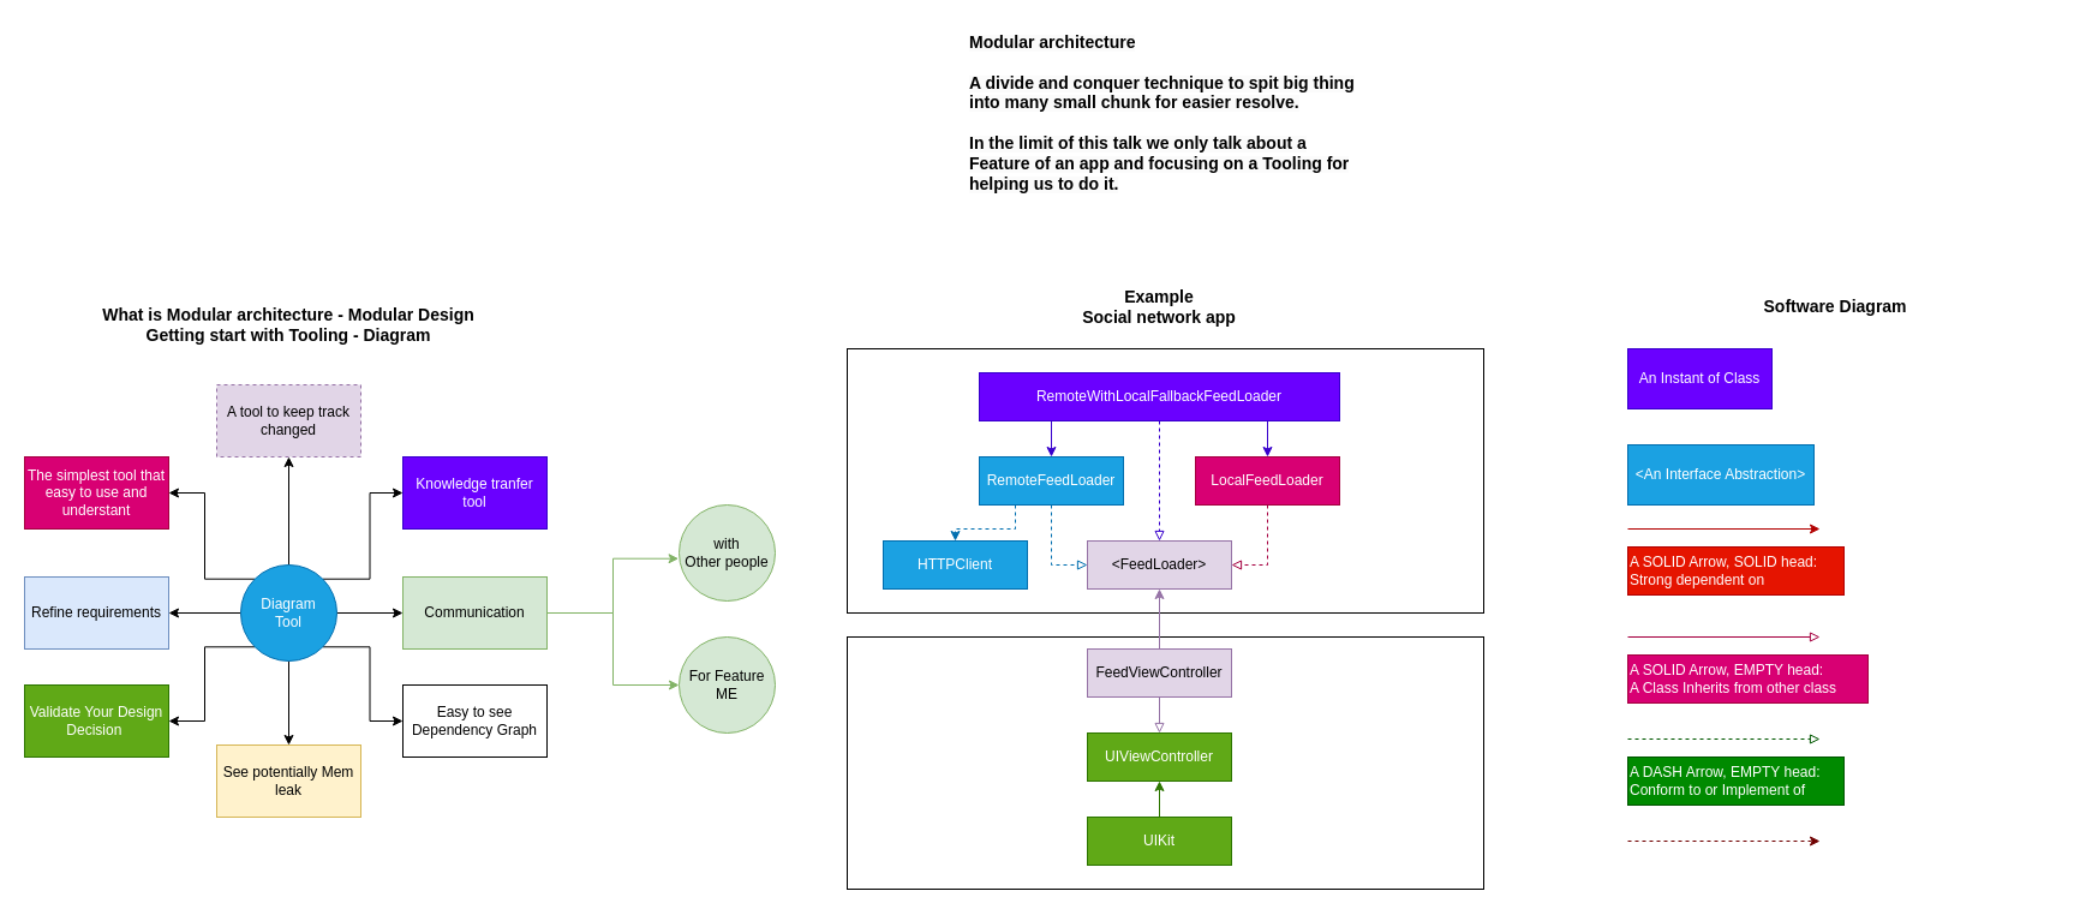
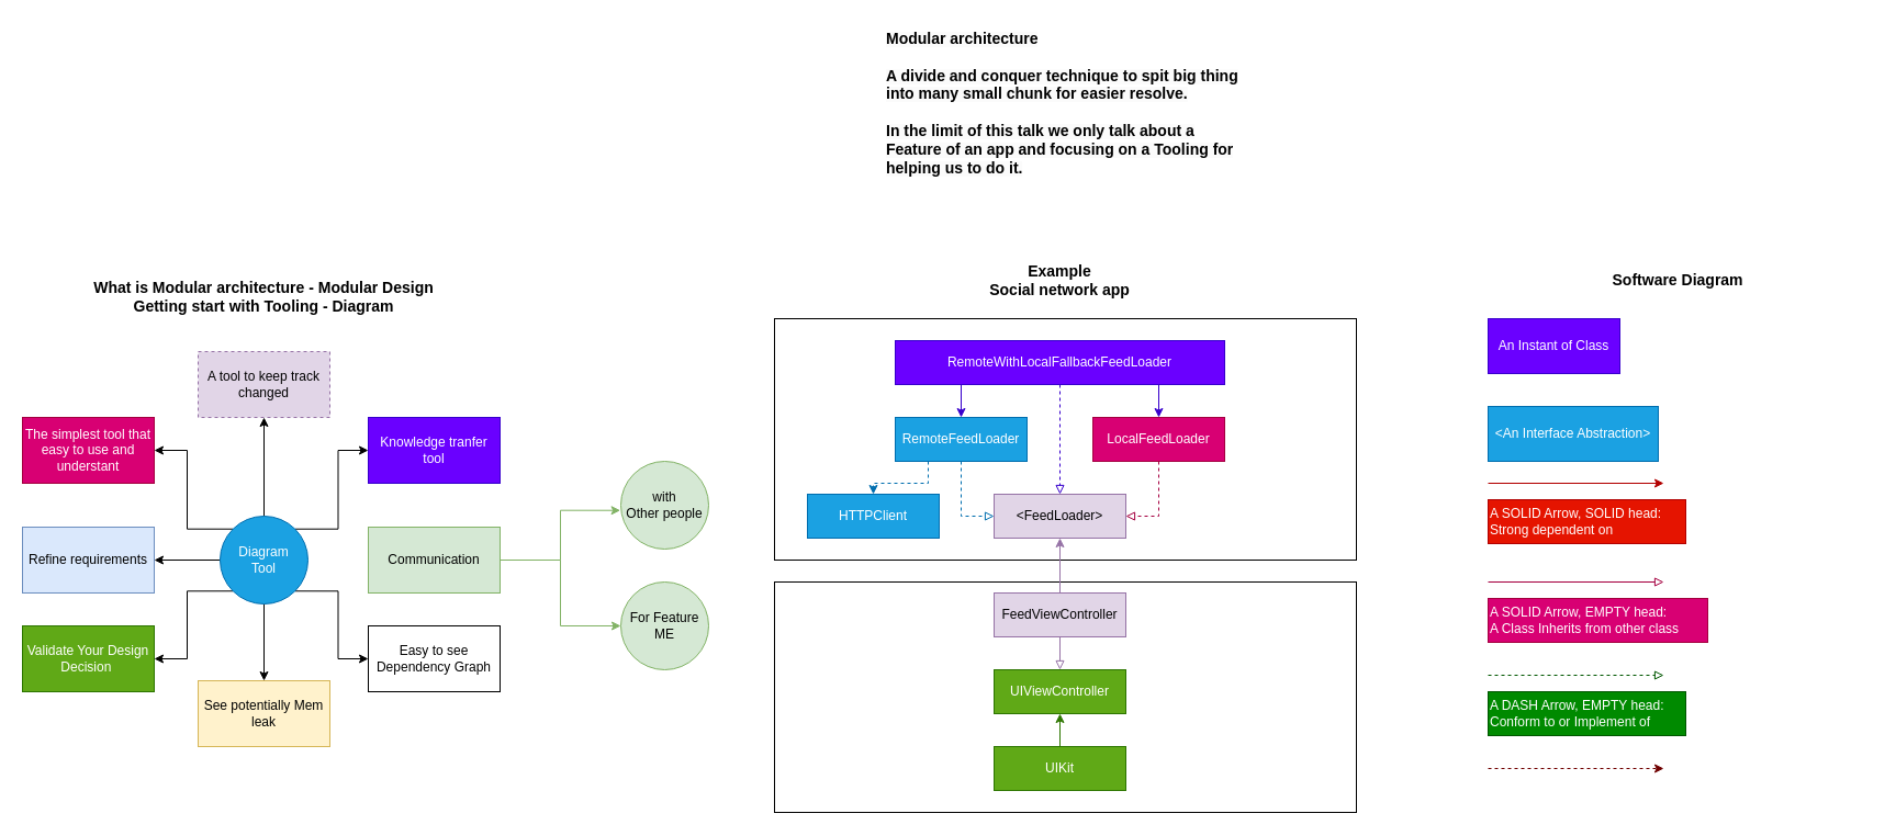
- <mxCell id="4" value="" style="edgeStyle=orthogonalEdgeStyle;rounded=0;orthogonalLoop=1;jettySize=auto;html=1;" parent="1" source="12" target="14" edge="1"><mxGeometry relative="1" as="geometry" /></mxCell>
